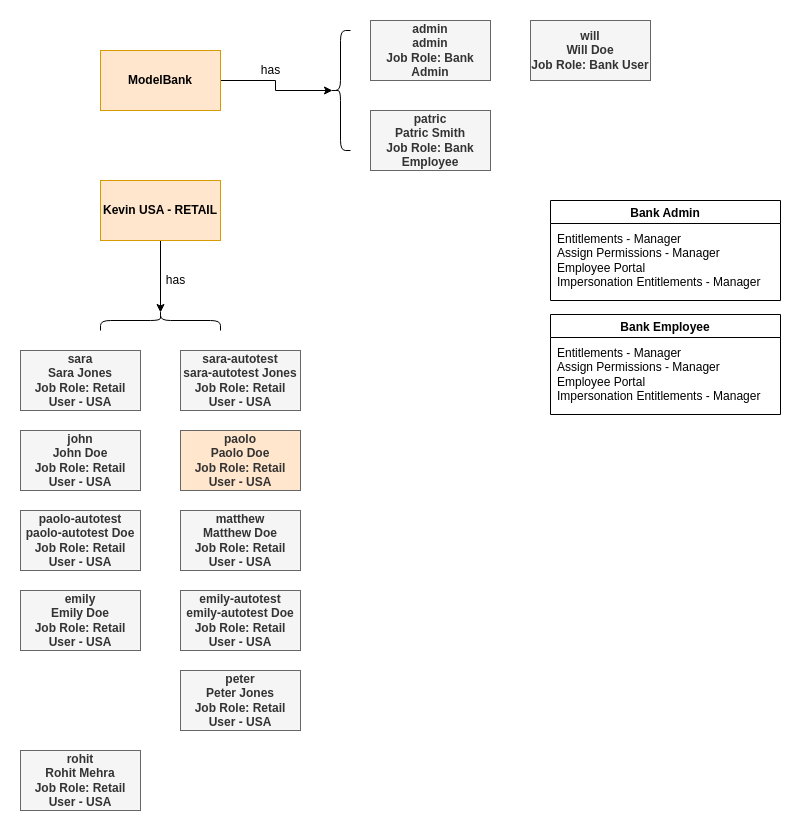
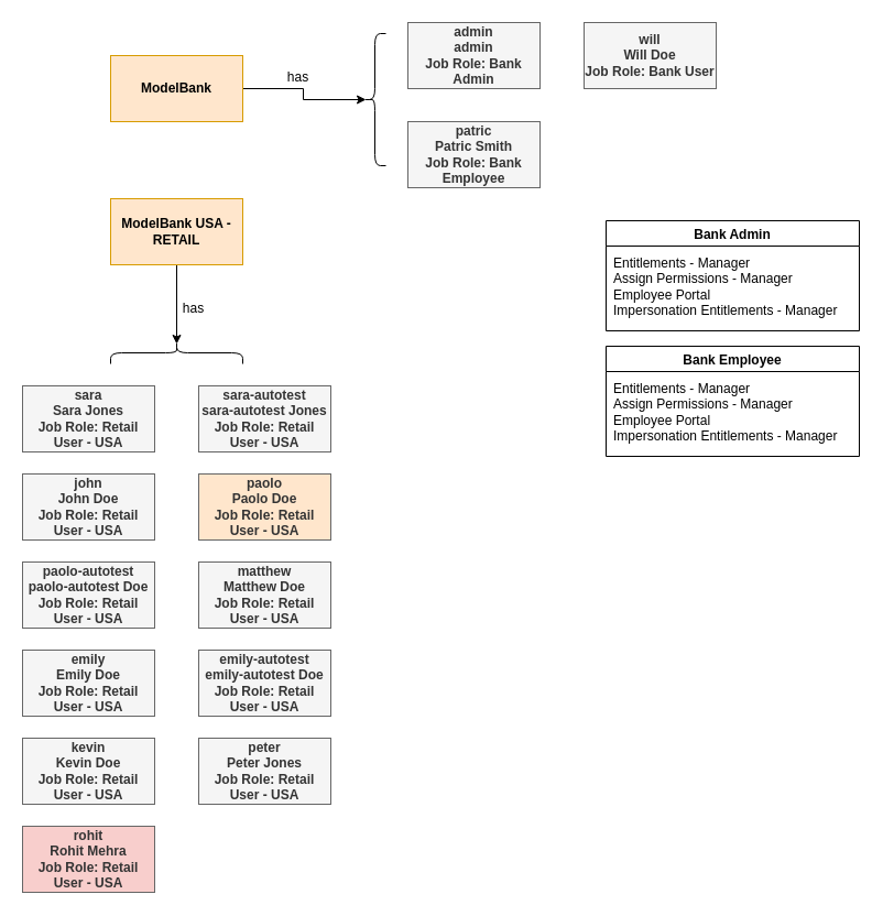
- <mxCell id="5" value="&lt;b&gt;Kevin USA - RETAIL&lt;/b&gt;" style="rounded=0;whiteSpace=wrap;html=1;fillColor=#ffe6cc;strokeColor=#d79b00;" vertex="1" parent="1"><mxGeometry x="100" y="180" width="120" height="60" as="geometry" /></mxCell>
+ <mxCell id="5" value="&lt;b&gt;ModelBank USA - RETAIL&lt;/b&gt;" style="rounded=0;whiteSpace=wrap;html=1;fillColor=#ffe6cc;strokeColor=#d79b00;" vertex="1" parent="1"><mxGeometry x="100" y="180" width="120" height="60" as="geometry" /></mxCell>
+ <mxCell id="23" value="&lt;b&gt;kevin&lt;/b&gt;&lt;br&gt;&lt;b&gt;Kevin Doe&lt;/b&gt;&lt;br&gt;&lt;b&gt;Job Role:&amp;nbsp;Retail User - USA&lt;/b&gt;" style="rounded=0;whiteSpace=wrap;html=1;fillColor=#f5f5f5;fontColor=#333333;strokeColor=#666666;" vertex="1" parent="1"><mxGeometry x="20" y="670" width="120" height="60" as="geometry" /></mxCell>
- <mxCell id="25" value="&lt;b&gt;rohit&lt;/b&gt;&lt;br&gt;&lt;b&gt;Rohit Mehra&lt;/b&gt;&lt;br&gt;&lt;b&gt;Job Role:&amp;nbsp;Retail User - USA&lt;/b&gt;" style="rounded=0;whiteSpace=wrap;html=1;fillColor=#f5f5f5;fontColor=#333333;strokeColor=#666666;" vertex="1" parent="1"><mxGeometry x="20" y="750" width="120" height="60" as="geometry" /></mxCell>
+ <mxCell id="25" value="&lt;b&gt;rohit&lt;/b&gt;&lt;br&gt;&lt;b&gt;Rohit Mehra&lt;/b&gt;&lt;br&gt;&lt;b&gt;Job Role:&amp;nbsp;Retail User - USA&lt;/b&gt;" style="rounded=0;whiteSpace=wrap;html=1;fillColor=#f8cecc;fontColor=#333333;strokeColor=#666666;" vertex="1" parent="1"><mxGeometry x="20" y="750" width="120" height="60" as="geometry" /></mxCell>
